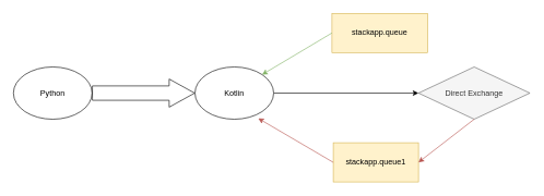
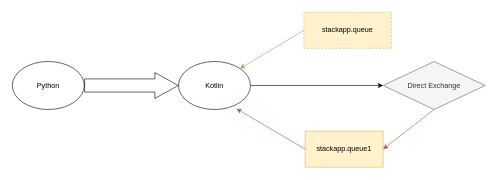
- <mxCell id="6" value="stackapp.queue" style="rounded=0;whiteSpace=wrap;html=1;fillColor=#fff2cc;strokeColor=#d6b656;direction=west;" parent="1" vertex="1"><mxGeometry x="506" y="20" width="146" height="60" as="geometry" /></mxCell>
+ <mxCell id="6" value="stackapp.queue" style="rounded=0;whiteSpace=wrap;html=1;fillColor=#fff2cc;strokeColor=#d6b656;direction=west;dashed=1;" parent="1" vertex="1"><mxGeometry x="506" y="20" width="146" height="60" as="geometry" /></mxCell>
